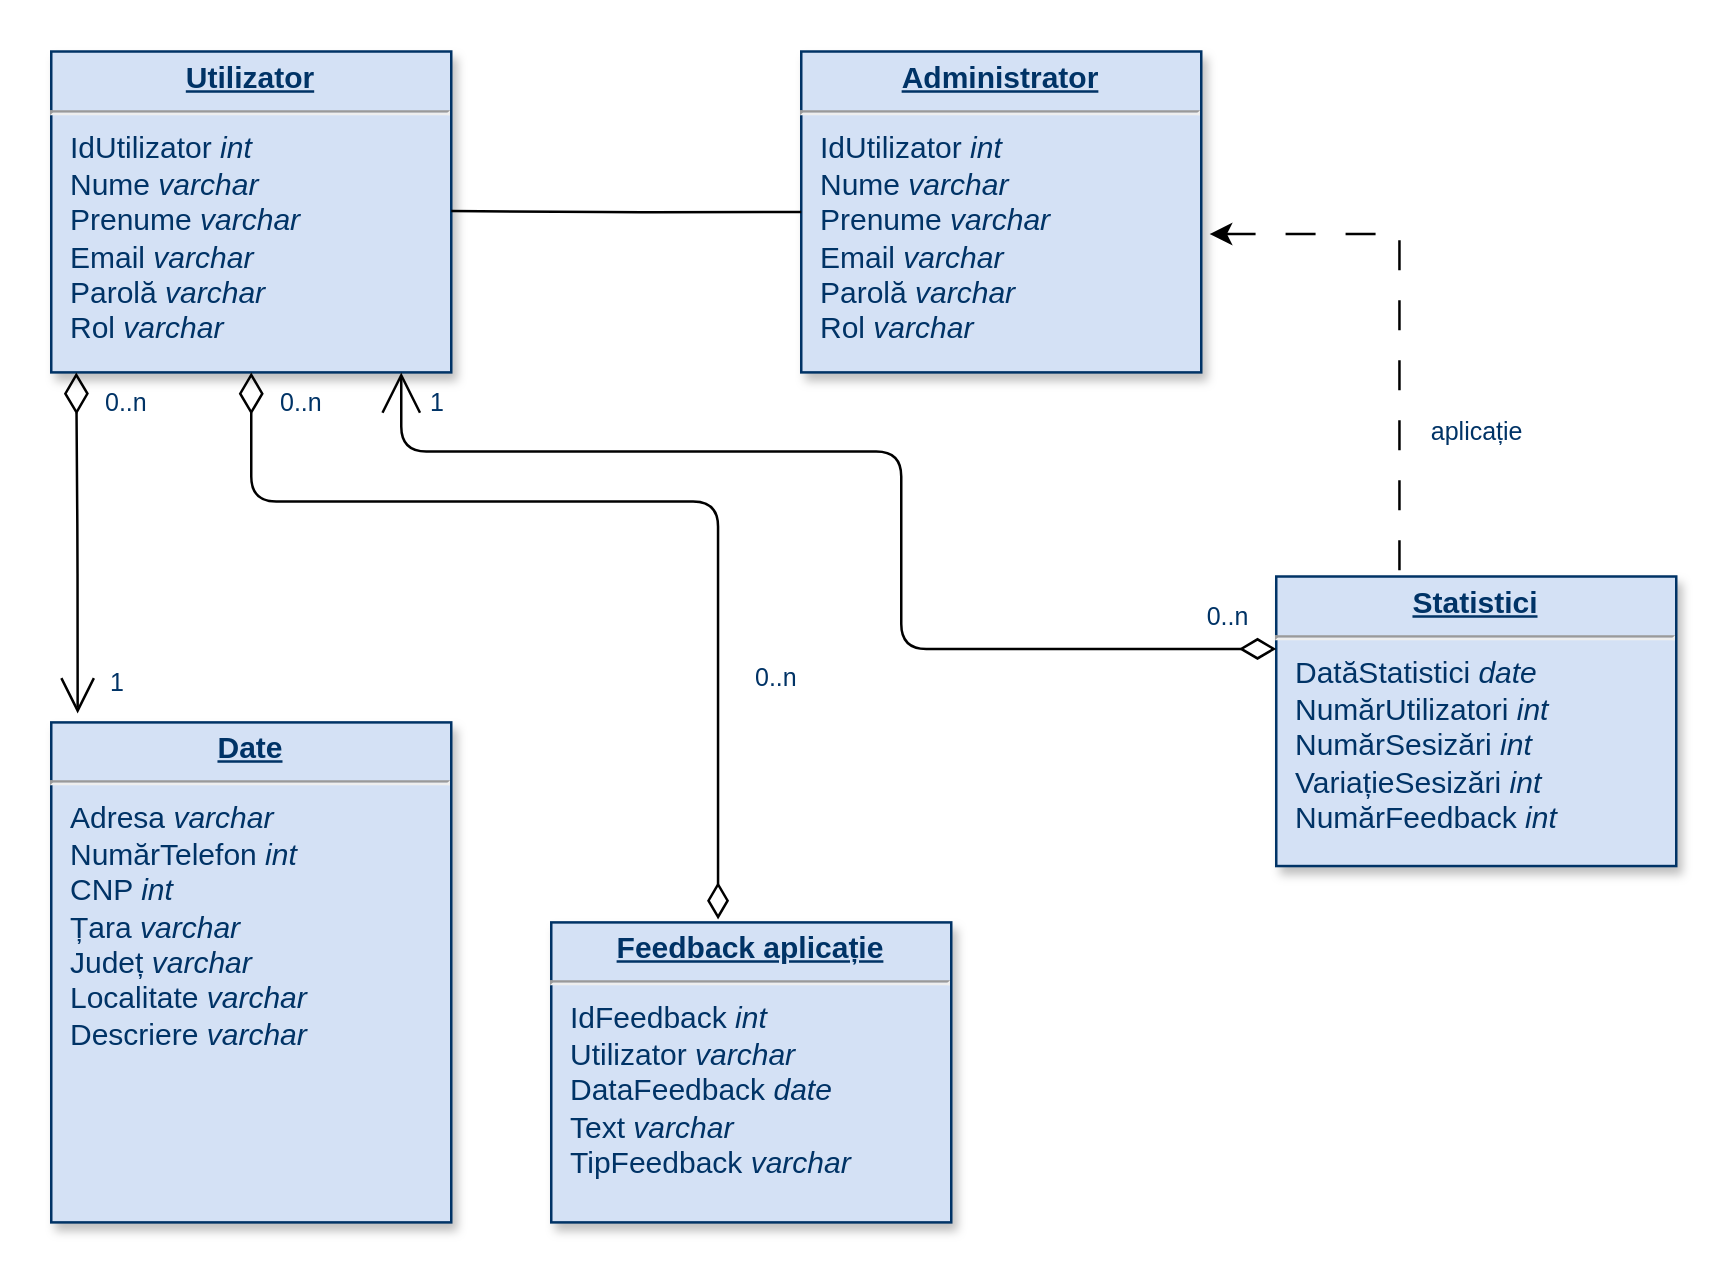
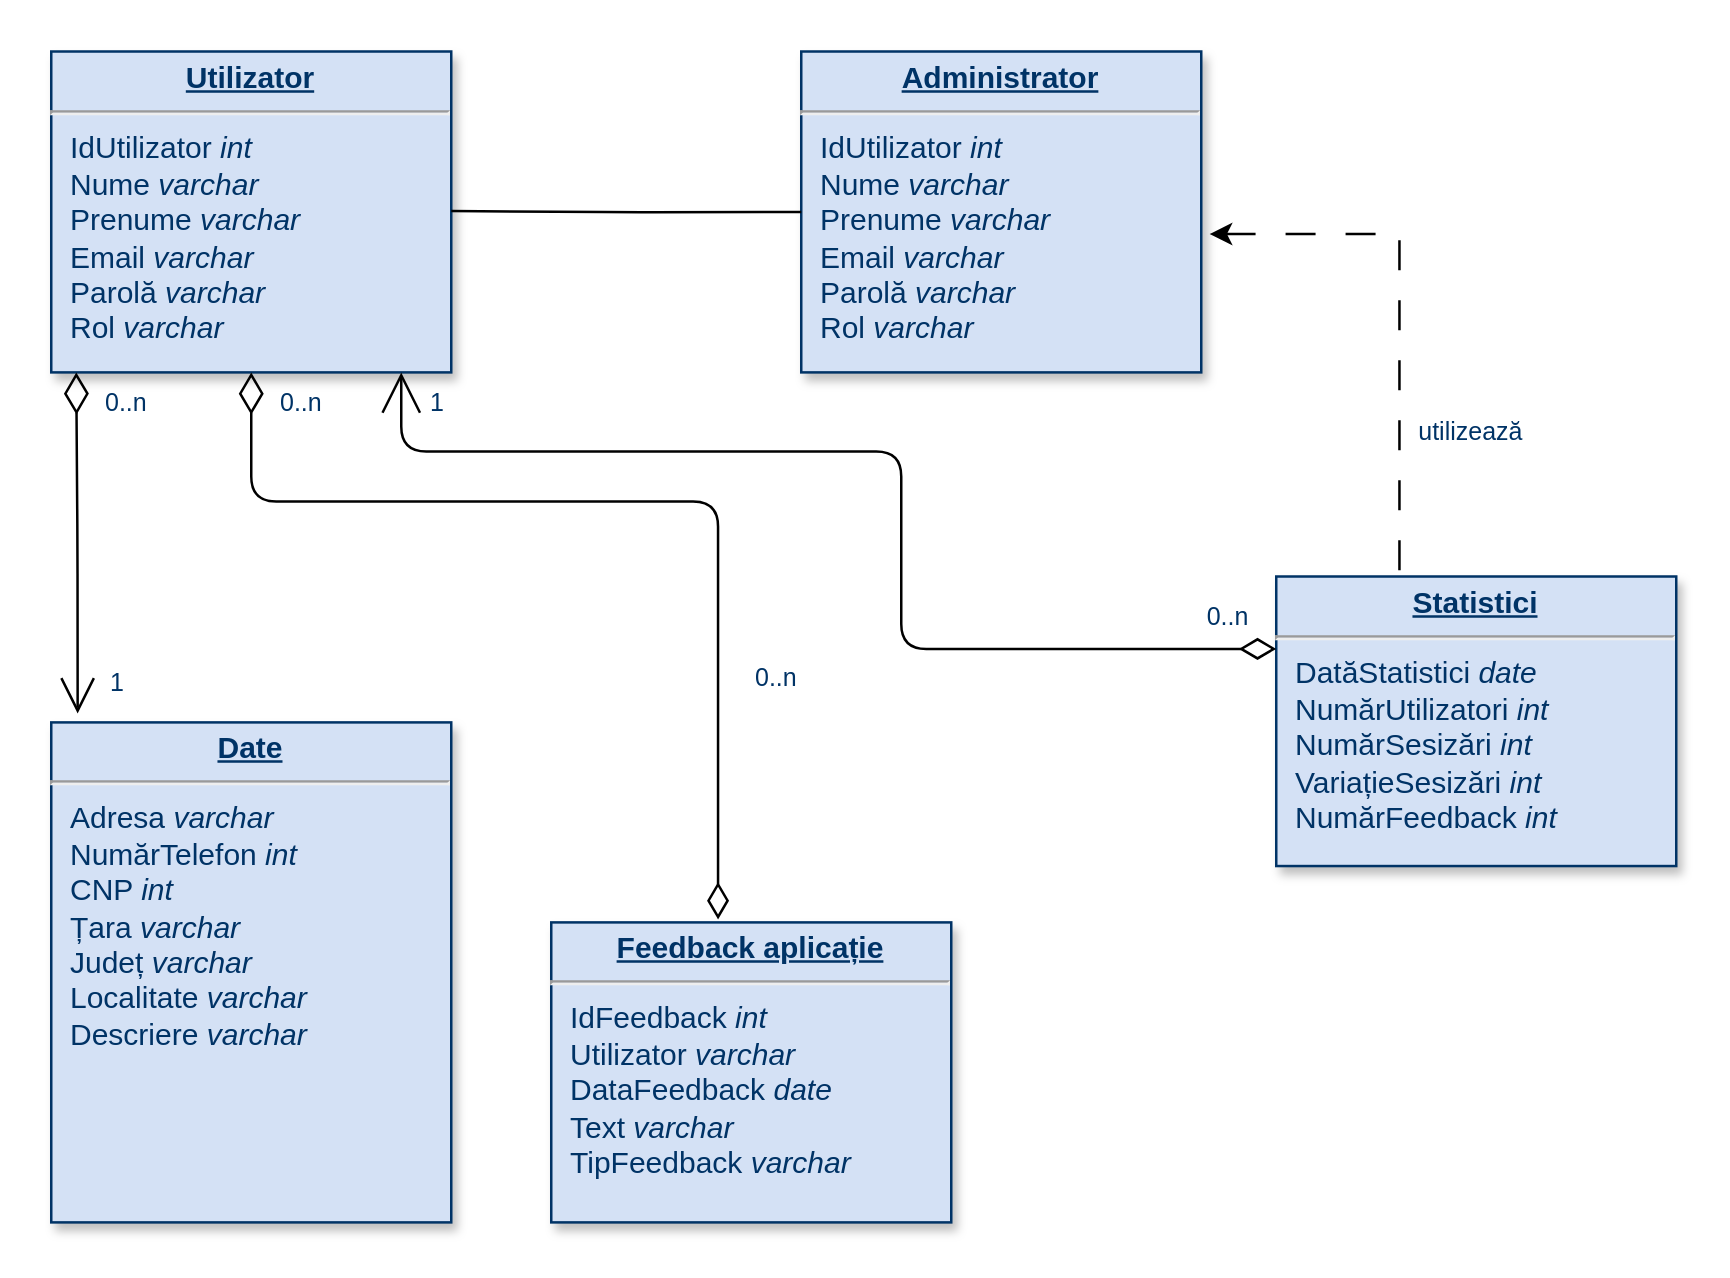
- <mxCell id="18" value="aplicație" style="resizable=0;align=right;verticalAlign=top;labelBackgroundColor=#ffffff;fontSize=10;strokeColor=#003366;shadow=1;fillColor=#D4E1F5;fontColor=#003366" connectable="0" vertex="1" parent="1"><mxGeometry x="610.004" y="160.005" as="geometry" /></mxCell>
+ <mxCell id="18" value="utilizează" style="resizable=0;align=right;verticalAlign=top;labelBackgroundColor=#ffffff;fontSize=10;strokeColor=#003366;shadow=1;fillColor=#D4E1F5;fontColor=#003366" connectable="0" vertex="1" parent="1"><mxGeometry x="610.004" y="160.005" as="geometry" /></mxCell>
